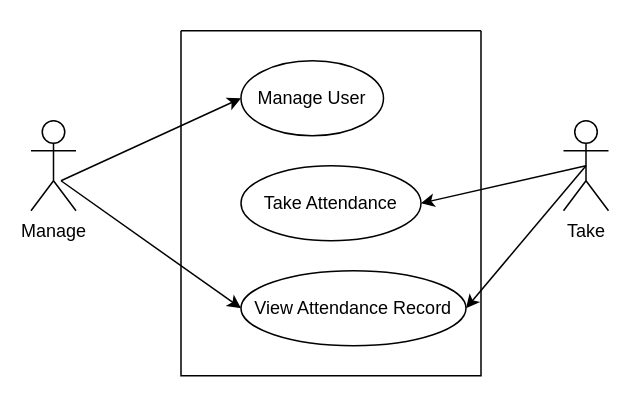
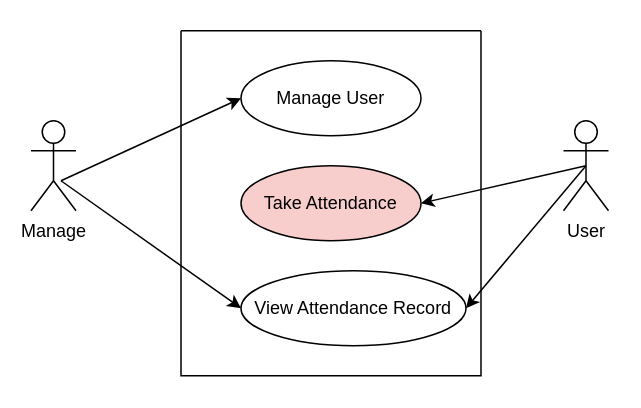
- <mxCell id="5" value="Manage User" style="ellipse;whiteSpace=wrap;html=1;" vertex="1" parent="4"><mxGeometry x="40" y="20" width="95" height="50" as="geometry" /></mxCell>
+ <mxCell id="5" value="Manage User" style="ellipse;whiteSpace=wrap;html=1;" vertex="1" parent="4"><mxGeometry x="40" y="20" width="120" height="50" as="geometry" /></mxCell>
- <mxCell id="7" value="Take Attendance" style="ellipse;whiteSpace=wrap;html=1;" vertex="1" parent="4"><mxGeometry x="40" y="90" width="120" height="50" as="geometry" /></mxCell>
+ <mxCell id="7" value="Take Attendance" style="ellipse;whiteSpace=wrap;html=1;fillColor=#f8cecc;" vertex="1" parent="4"><mxGeometry x="40" y="90" width="120" height="50" as="geometry" /></mxCell>
- <mxCell id="3" value="Take" style="shape=umlActor;verticalLabelPosition=bottom;verticalAlign=top;html=1;outlineConnect=0;" vertex="1" parent="1"><mxGeometry x="375" y="80" width="30" height="60" as="geometry" /></mxCell>
+ <mxCell id="3" value="User" style="shape=umlActor;verticalLabelPosition=bottom;verticalAlign=top;html=1;outlineConnect=0;" vertex="1" parent="1"><mxGeometry x="375" y="80" width="30" height="60" as="geometry" /></mxCell>
